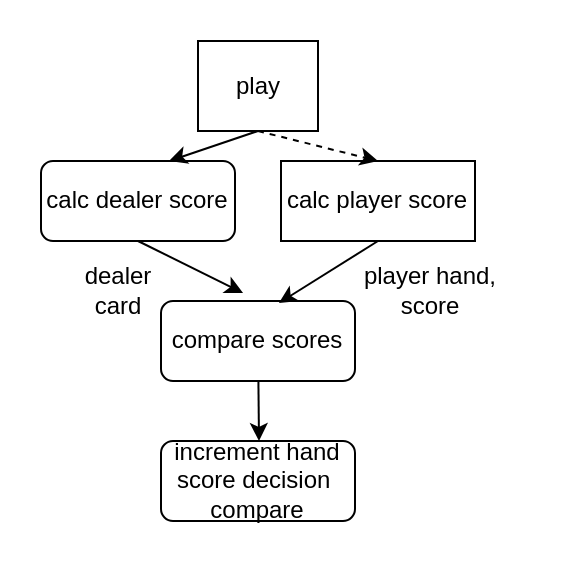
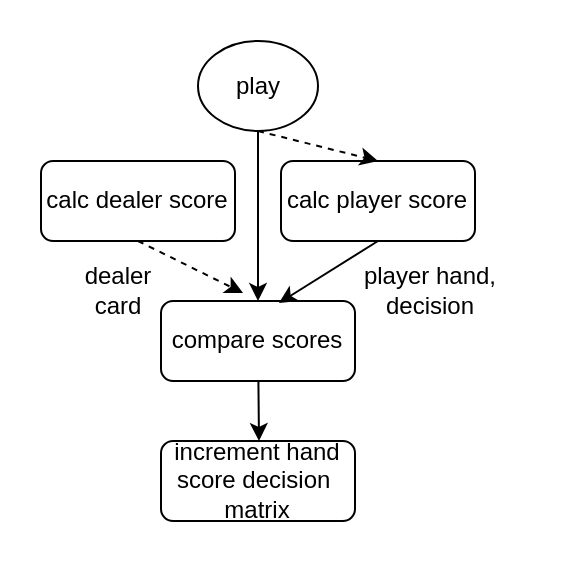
- <mxCell id="3" value="play" style="whiteSpace=wrap;html=1;rounded=0;" vertex="1" parent="1"><mxGeometry x="98.5" y="20" width="60" height="45" as="geometry" /></mxCell>
+ <mxCell id="3" value="play" style="ellipse;whiteSpace=wrap;html=1;rounded=1;" vertex="1" parent="1"><mxGeometry x="98.5" y="20" width="60" height="45" as="geometry" /></mxCell>
- <mxCell id="7" value="" style="endArrow=classic;html=1;rounded=0;exitX=0.5;exitY=1;exitDx=0;exitDy=0;entryX=0.66;entryY=0;entryDx=0;entryDy=0;entryPerimeter=0;" edge="1" parent="1" source="3" target="4"><mxGeometry width="50" height="50" relative="1" as="geometry"><mxPoint x="230" y="180" as="sourcePoint" /><mxPoint x="280" y="130" as="targetPoint" /></mxGeometry></mxCell>
+ <mxCell id="7" value="" style="endArrow=classic;html=1;rounded=0;exitX=0.5;exitY=1;exitDx=0;exitDy=0;" edge="1" parent="1" source="3" target="5"><mxGeometry width="50" height="50" relative="1" as="geometry"><mxPoint x="230" y="180" as="sourcePoint" /><mxPoint x="280" y="130" as="targetPoint" /></mxGeometry></mxCell>
- <mxCell id="2" value="calc player score" style="whiteSpace=wrap;html=1;rounded=0;" vertex="1" parent="1"><mxGeometry x="140" y="80" width="97" height="40" as="geometry" /></mxCell>
+ <mxCell id="2" value="calc player score" style="rounded=1;whiteSpace=wrap;html=1;" vertex="1" parent="1"><mxGeometry x="140" y="80" width="97" height="40" as="geometry" /></mxCell>
- <mxCell id="8" value="" style="endArrow=classic;html=1;rounded=0;exitX=0.5;exitY=1;exitDx=0;exitDy=0;entryX=0.423;entryY=-0.1;entryDx=0;entryDy=0;entryPerimeter=0;" edge="1" parent="1" source="4" target="5"><mxGeometry width="50" height="50" relative="1" as="geometry"><mxPoint x="230" y="180" as="sourcePoint" /><mxPoint x="280" y="130" as="targetPoint" /></mxGeometry></mxCell>
+ <mxCell id="8" value="" style="endArrow=classic;html=1;rounded=0;exitX=0.5;exitY=1;exitDx=0;exitDy=0;entryX=0.423;entryY=-0.1;entryDx=0;entryDy=0;entryPerimeter=0;dashed=1;" edge="1" parent="1" source="4" target="5"><mxGeometry width="50" height="50" relative="1" as="geometry"><mxPoint x="230" y="180" as="sourcePoint" /><mxPoint x="280" y="130" as="targetPoint" /></mxGeometry></mxCell>
- <mxCell id="10" value="player hand, score" style="text;html=1;strokeColor=none;fillColor=none;align=center;verticalAlign=middle;whiteSpace=wrap;rounded=0;" vertex="1" parent="1"><mxGeometry x="170" y="130" width="90" height="30" as="geometry" /></mxCell>
+ <mxCell id="10" value="player hand, decision" style="text;html=1;strokeColor=none;fillColor=none;align=center;verticalAlign=middle;whiteSpace=wrap;rounded=0;" vertex="1" parent="1"><mxGeometry x="170" y="130" width="90" height="30" as="geometry" /></mxCell>
- <mxCell id="12" value="increment hand score decision&amp;nbsp; compare" style="rounded=1;whiteSpace=wrap;html=1;" vertex="1" parent="1"><mxGeometry x="80" y="220" width="97" height="40" as="geometry" /></mxCell>
+ <mxCell id="12" value="increment hand score decision&amp;nbsp; matrix" style="rounded=1;whiteSpace=wrap;html=1;" vertex="1" parent="1"><mxGeometry x="80" y="220" width="97" height="40" as="geometry" /></mxCell>
